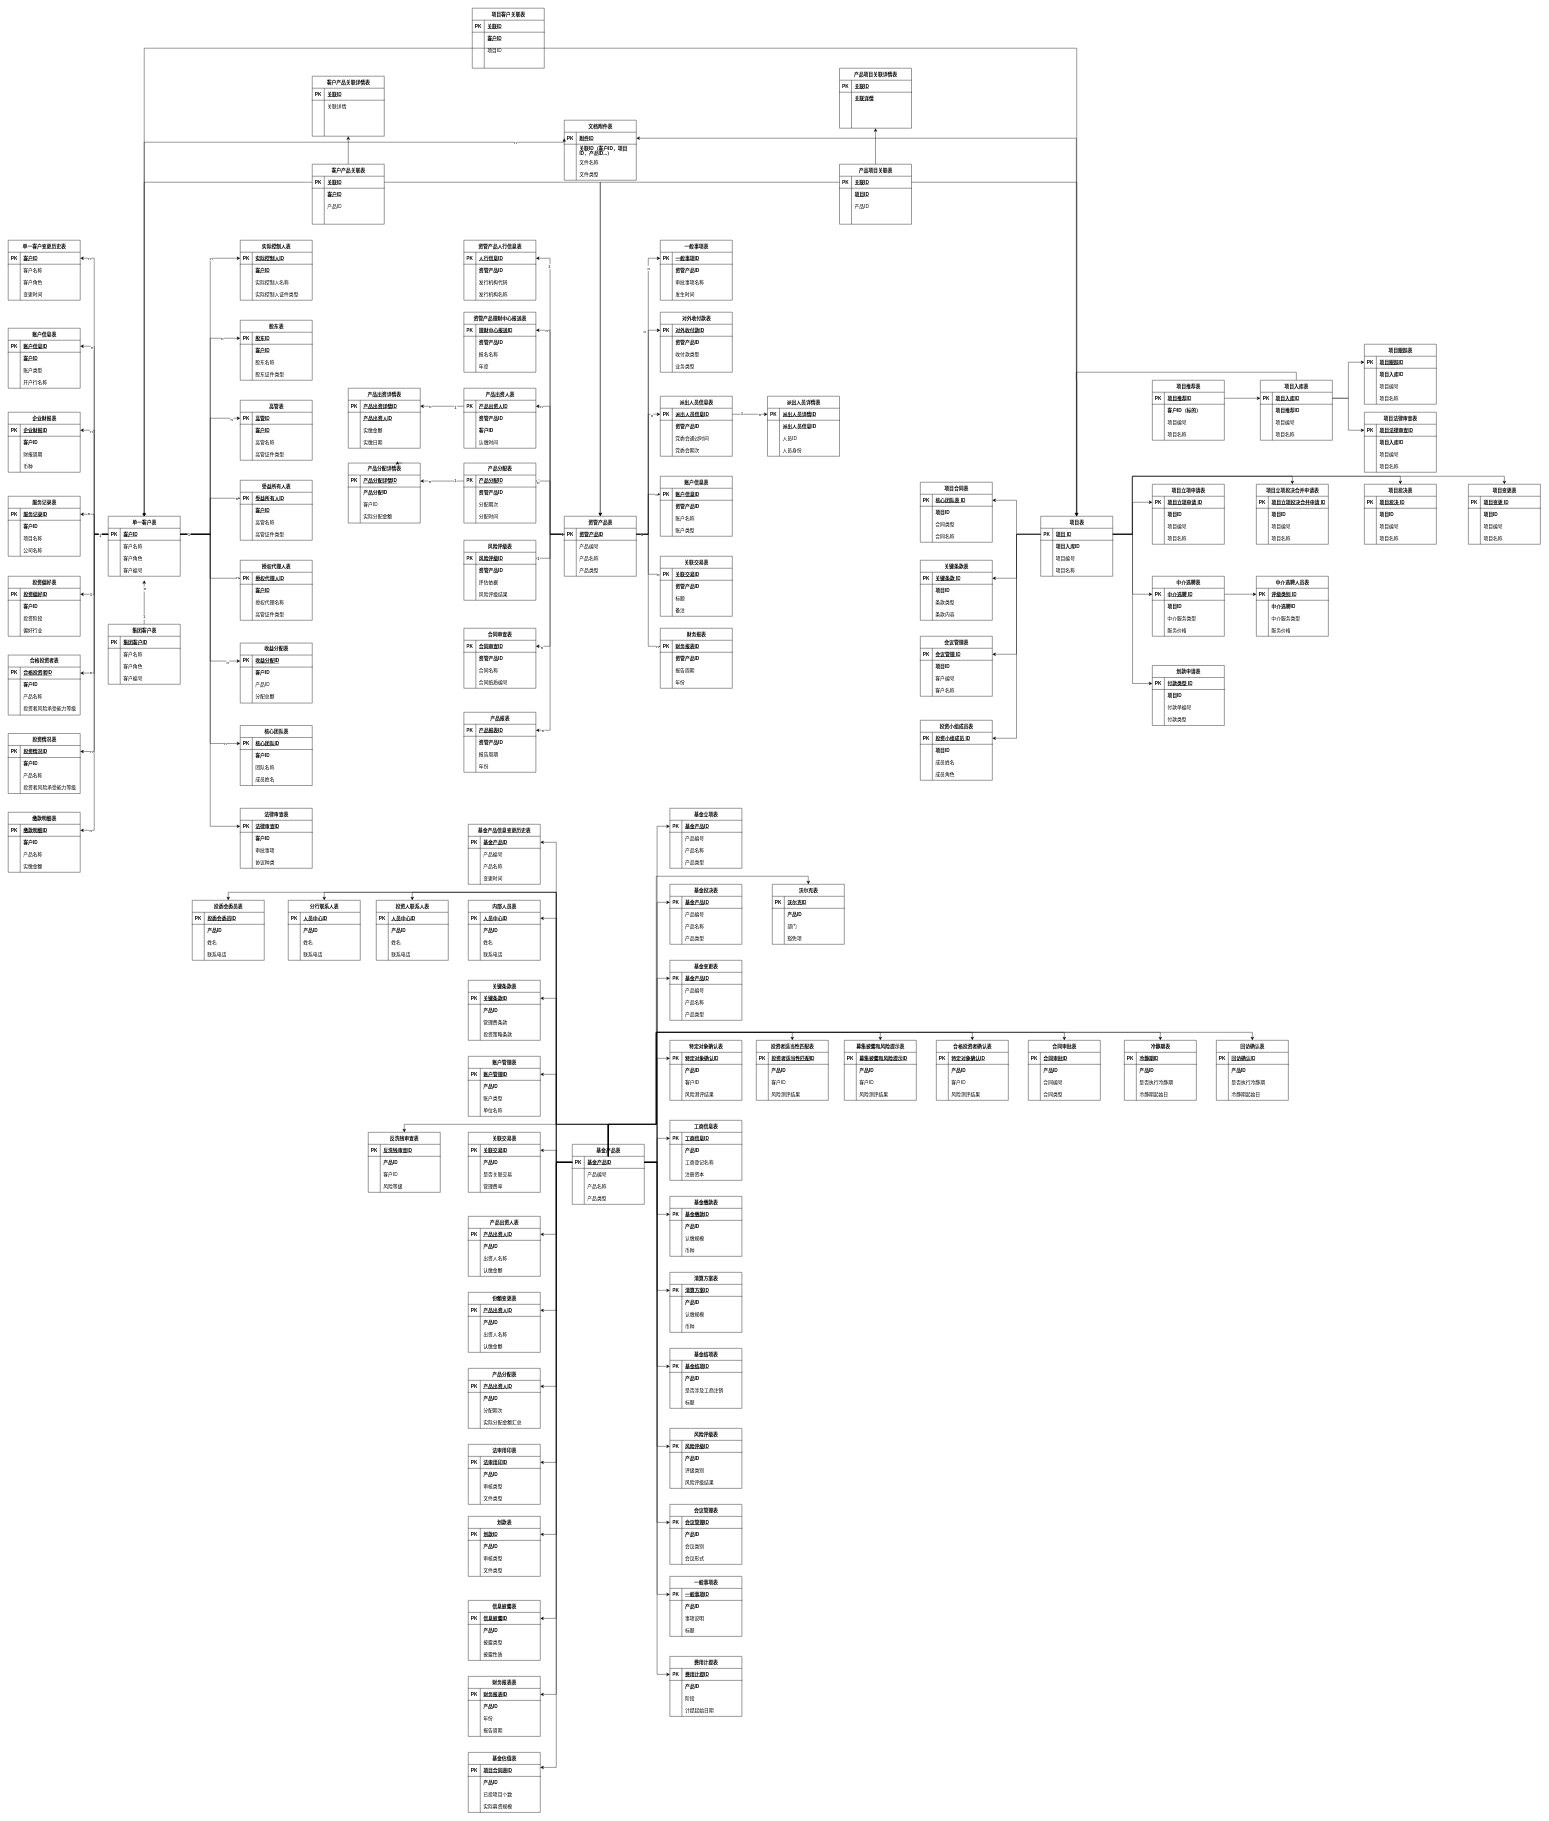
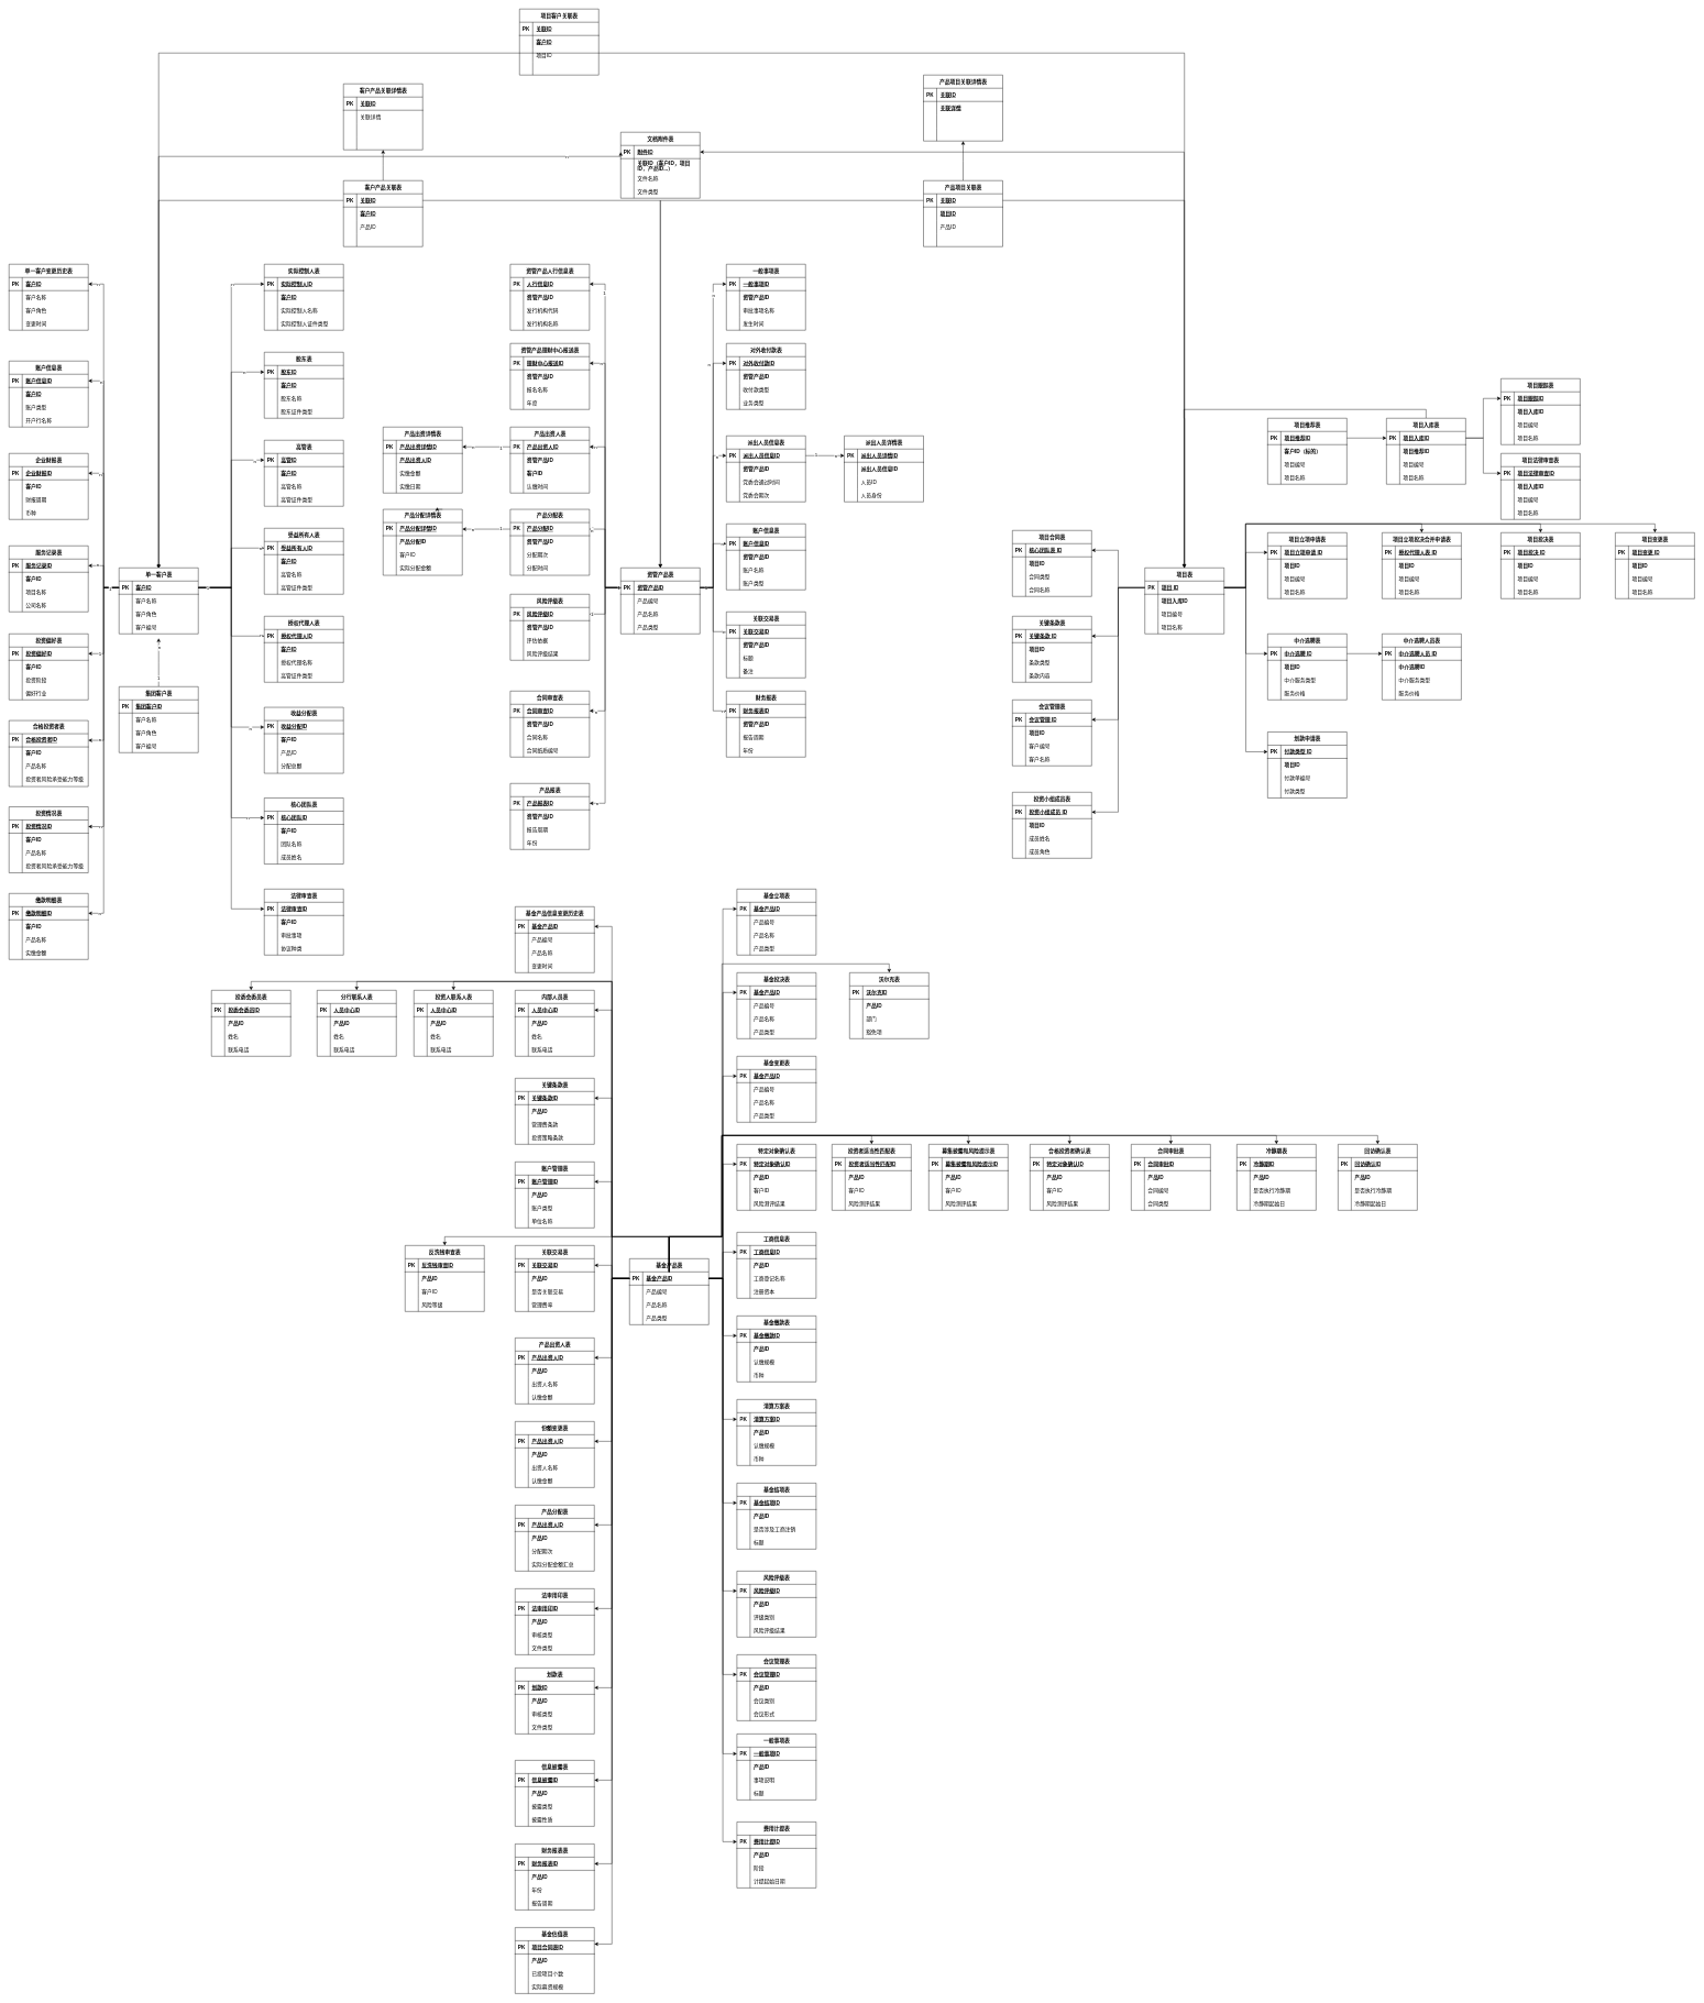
- <mxCell id="1288" value="&lt;span style=&quot;text-align: center; text-wrap-mode: nowrap;&quot;&gt;项目立项投决合并申请&lt;/span&gt;&amp;nbsp;ID" style="shape=partialRectangle;connectable=0;fillColor=none;top=0;left=0;bottom=0;right=0;align=left;spacingLeft=6;fontStyle=5;overflow=hidden;whiteSpace=wrap;html=1;" vertex="1" parent="1286"><mxGeometry x="30" width="150" height="30" as="geometry"><mxRectangle width="150" height="30" as="alternateBounds" /></mxGeometry></mxCell>
+ <mxCell id="1288" value="&lt;span style=&quot;text-align: center; text-wrap-mode: nowrap;&quot;&gt;授权代理人表&lt;/span&gt;&amp;nbsp;ID" style="shape=partialRectangle;connectable=0;fillColor=none;top=0;left=0;bottom=0;right=0;align=left;spacingLeft=6;fontStyle=5;overflow=hidden;whiteSpace=wrap;html=1;" vertex="1" parent="1286"><mxGeometry x="30" width="150" height="30" as="geometry"><mxRectangle width="150" height="30" as="alternateBounds" /></mxGeometry></mxCell>
- <mxCell id="1301" value="评级类别 ID" style="shape=partialRectangle;connectable=0;fillColor=none;top=0;left=0;bottom=0;right=0;align=left;spacingLeft=6;fontStyle=5;overflow=hidden;whiteSpace=wrap;html=1;" vertex="1" parent="1299"><mxGeometry x="30" width="150" height="30" as="geometry"><mxRectangle width="150" height="30" as="alternateBounds" /></mxGeometry></mxCell>
+ <mxCell id="1301" value="中介选聘人员 ID" style="shape=partialRectangle;connectable=0;fillColor=none;top=0;left=0;bottom=0;right=0;align=left;spacingLeft=6;fontStyle=5;overflow=hidden;whiteSpace=wrap;html=1;" vertex="1" parent="1299"><mxGeometry x="30" width="150" height="30" as="geometry"><mxRectangle width="150" height="30" as="alternateBounds" /></mxGeometry></mxCell>
